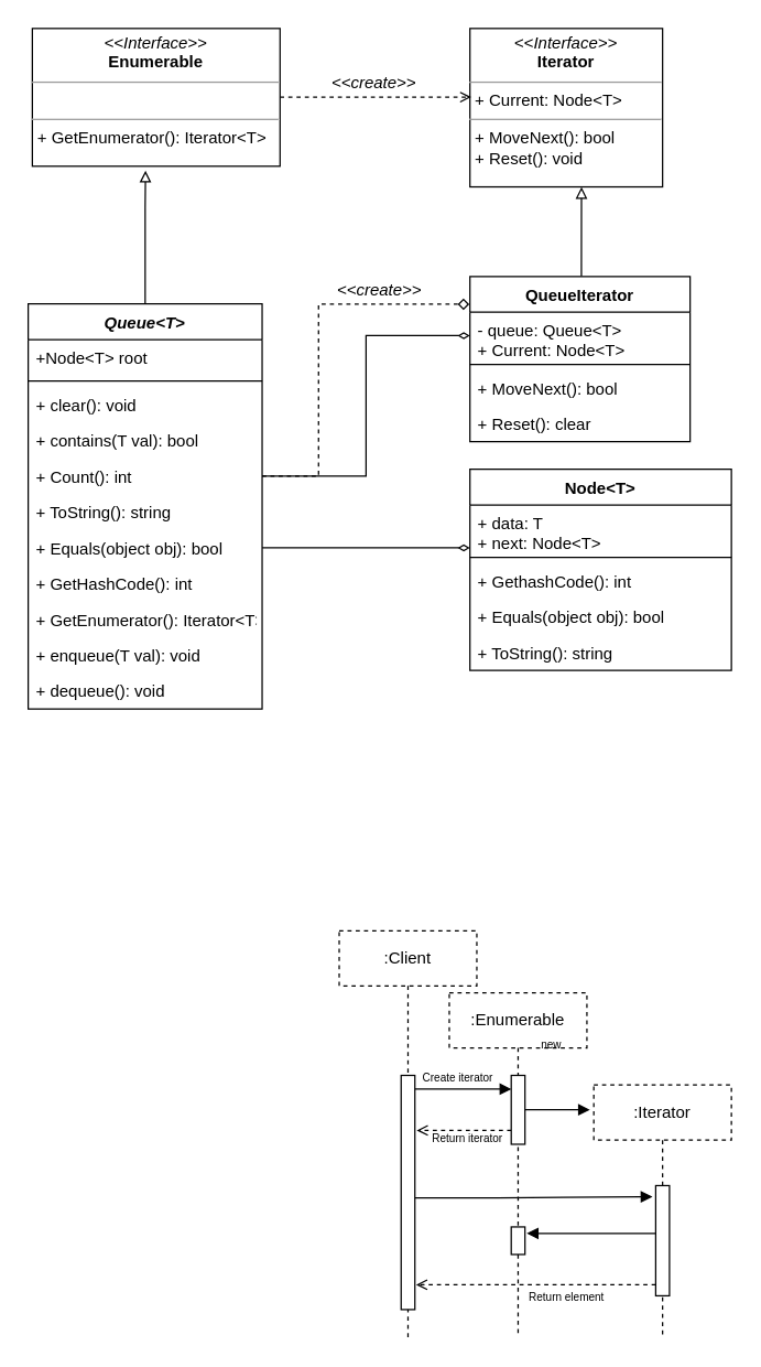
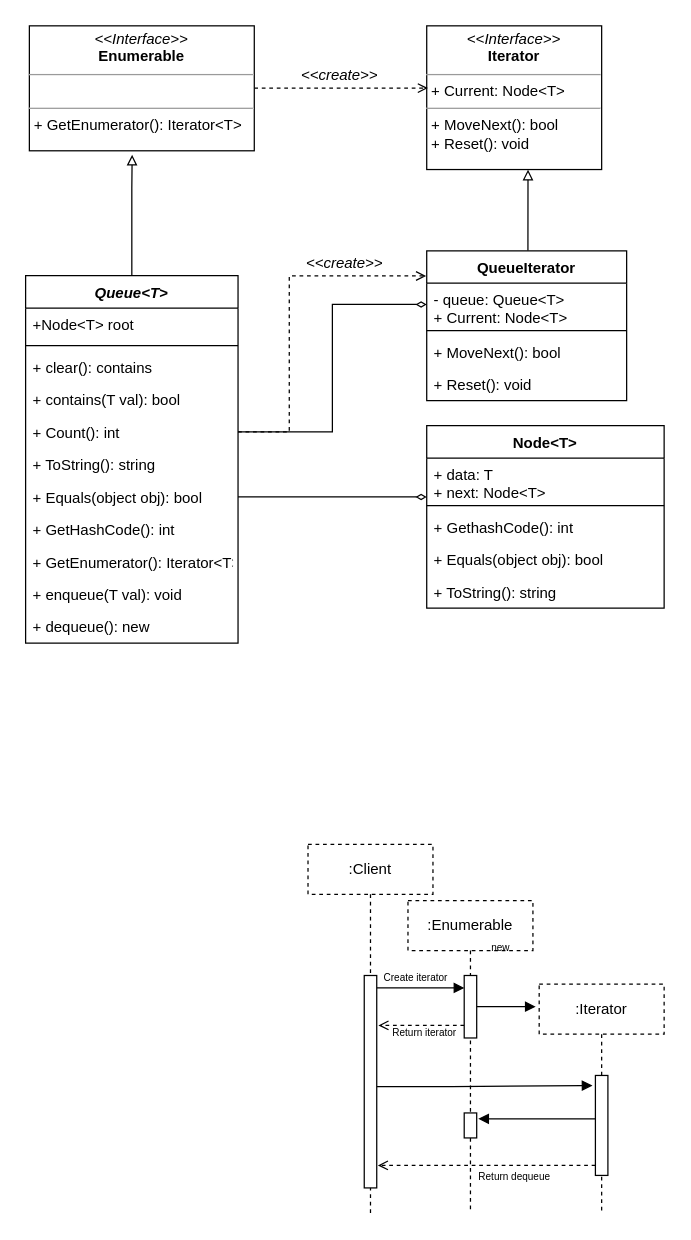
- <mxCell id="33" style="edgeStyle=orthogonalEdgeStyle;rounded=0;orthogonalLoop=1;jettySize=auto;html=1;exitX=1;exitY=0.5;exitDx=0;exitDy=0;entryX=-0.003;entryY=0.168;entryDx=0;entryDy=0;entryPerimeter=0;dashed=1;endArrow=diamond;endFill=0;" edge="1" parent="1" source="10" target="18"><mxGeometry relative="1" as="geometry"><Array as="points"><mxPoint x="231" y="345" /><mxPoint x="231" y="220" /></Array></mxGeometry></mxCell>
+ <mxCell id="33" style="edgeStyle=orthogonalEdgeStyle;rounded=0;orthogonalLoop=1;jettySize=auto;html=1;exitX=1;exitY=0.5;exitDx=0;exitDy=0;entryX=-0.003;entryY=0.168;entryDx=0;entryDy=0;entryPerimeter=0;dashed=1;endArrow=open;endFill=0;" edge="1" parent="1" source="10" target="18"><mxGeometry relative="1" as="geometry"><Array as="points"><mxPoint x="231" y="345" /><mxPoint x="231" y="220" /></Array></mxGeometry></mxCell>
- <mxCell id="8" value="+ clear(): void&#10;&#10;" style="text;align=left;verticalAlign=top;spacingLeft=4;spacingRight=4;overflow=hidden;rotatable=0;points=[[0,0.5],[1,0.5]];portConstraint=eastwest;" parent="5" vertex="1"><mxGeometry y="60" width="170" height="26" as="geometry" /></mxCell>
+ <mxCell id="8" value="+ clear(): contains&#10;&#10;" style="text;align=left;verticalAlign=top;spacingLeft=4;spacingRight=4;overflow=hidden;rotatable=0;points=[[0,0.5],[1,0.5]];portConstraint=eastwest;" parent="5" vertex="1"><mxGeometry y="60" width="170" height="26" as="geometry" /></mxCell>
- <mxCell id="22" value="+ Reset(): clear" style="text;strokeColor=none;fillColor=none;align=left;verticalAlign=top;spacingLeft=4;spacingRight=4;overflow=hidden;rotatable=0;points=[[0,0.5],[1,0.5]];portConstraint=eastwest;" vertex="1" parent="18"><mxGeometry y="94" width="160" height="26" as="geometry" /></mxCell>
+ <mxCell id="22" value="+ Reset(): void" style="text;strokeColor=none;fillColor=none;align=left;verticalAlign=top;spacingLeft=4;spacingRight=4;overflow=hidden;rotatable=0;points=[[0,0.5],[1,0.5]];portConstraint=eastwest;" vertex="1" parent="18"><mxGeometry y="94" width="160" height="26" as="geometry" /></mxCell>
- <mxCell id="16" value="+ dequeue(): void" style="text;align=left;verticalAlign=top;spacingLeft=4;spacingRight=4;overflow=hidden;rotatable=0;points=[[0,0.5],[1,0.5]];portConstraint=eastwest;" vertex="1" parent="5"><mxGeometry y="268" width="170" height="26" as="geometry" /></mxCell>
+ <mxCell id="16" value="+ dequeue(): new" style="text;align=left;verticalAlign=top;spacingLeft=4;spacingRight=4;overflow=hidden;rotatable=0;points=[[0,0.5],[1,0.5]];portConstraint=eastwest;" vertex="1" parent="5"><mxGeometry y="268" width="170" height="26" as="geometry" /></mxCell>
- <mxCell id="49" value="&lt;font style=&quot;font-size: 8px&quot;&gt;Return element&lt;/font&gt;" style="text;html=1;resizable=0;autosize=1;align=center;verticalAlign=middle;points=[];fillColor=none;strokeColor=none;rounded=0;" vertex="1" parent="1"><mxGeometry x="376" y="930" width="70" height="20" as="geometry" /></mxCell>
+ <mxCell id="49" value="&lt;font style=&quot;font-size: 8px&quot;&gt;Return dequeue&lt;/font&gt;" style="text;html=1;resizable=0;autosize=1;align=center;verticalAlign=middle;points=[];fillColor=none;strokeColor=none;rounded=0;" vertex="1" parent="1"><mxGeometry x="376" y="930" width="70" height="20" as="geometry" /></mxCell>
